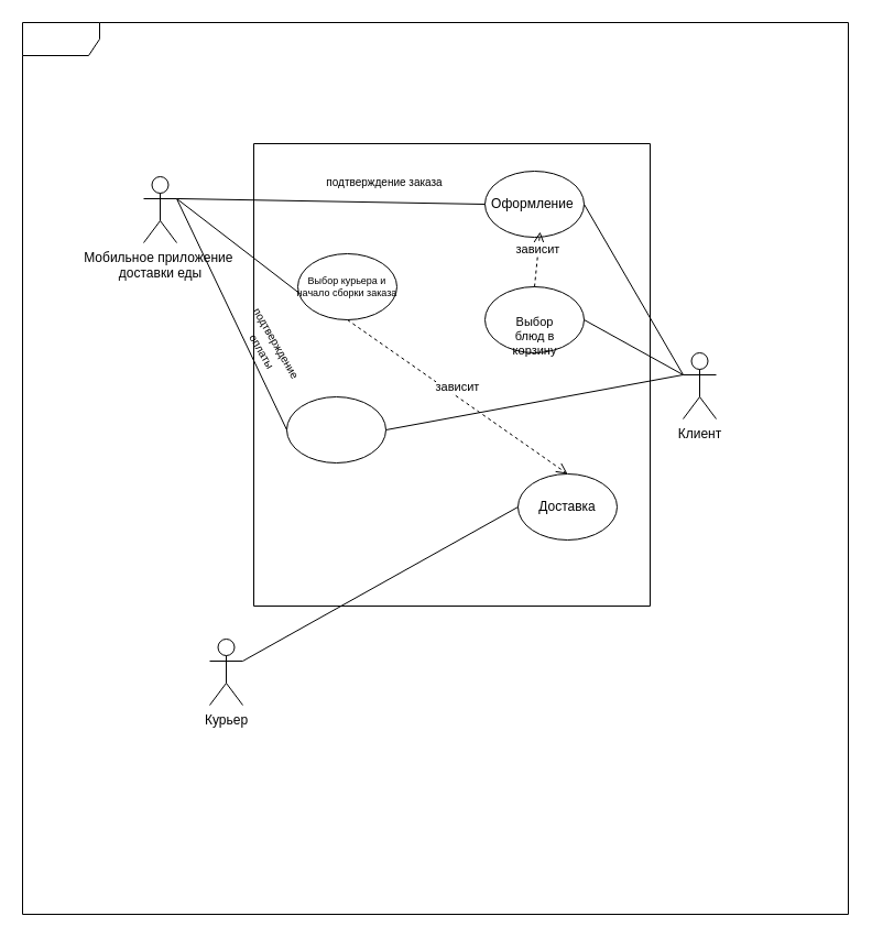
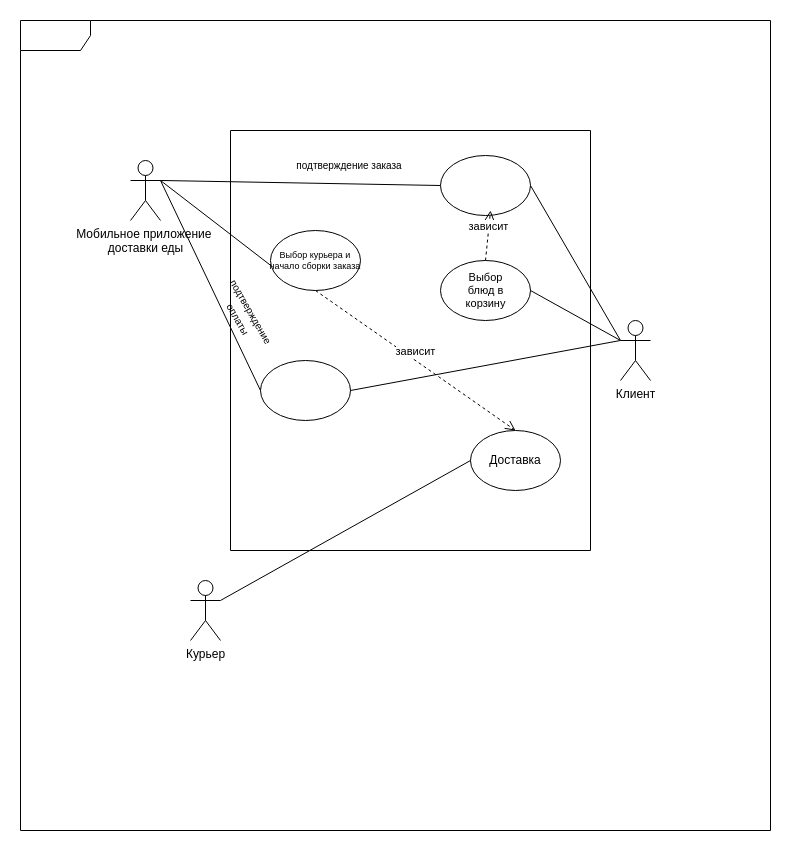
- <mxCell id="10" value="Оформление&amp;nbsp;" style="text;html=1;align=center;verticalAlign=middle;whiteSpace=wrap;rounded=0;" parent="6" vertex="1"><mxGeometry x="225" y="40" width="60" height="30" as="geometry" /></mxCell>
- <mxCell id="12" value="Выбор блюд в корзину" style="text;html=1;align=center;verticalAlign=middle;whiteSpace=wrap;rounded=0;fontSize=11;" parent="6" vertex="1"><mxGeometry x="232.5" y="165" width="45" height="20" as="geometry" /></mxCell>
+ <mxCell id="12" value="Выбор блюд в корзину" style="text;html=1;align=center;verticalAlign=middle;whiteSpace=wrap;rounded=0;fontSize=11;" parent="6" vertex="1"><mxGeometry x="232.5" y="150" width="45" height="20" as="geometry" /></mxCell>
